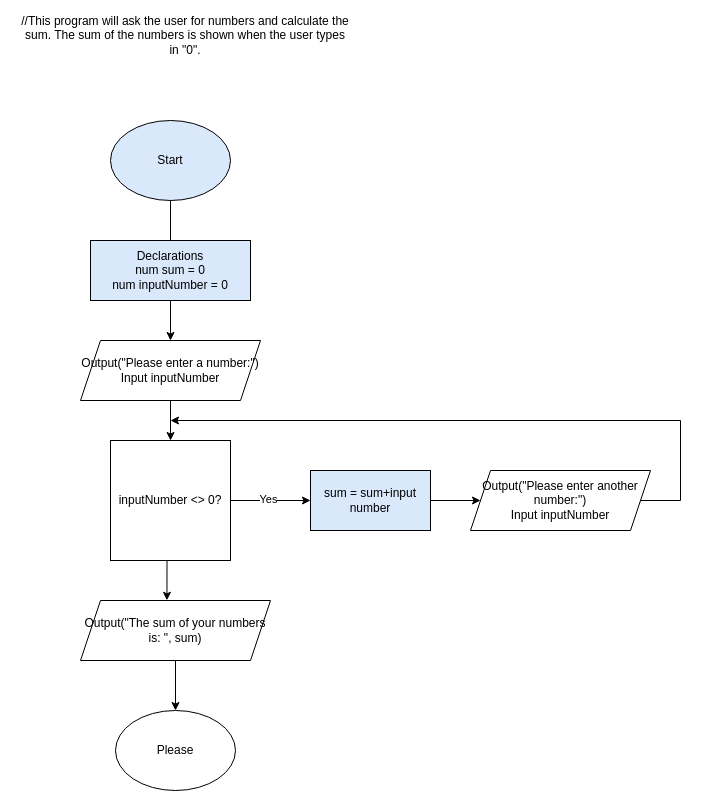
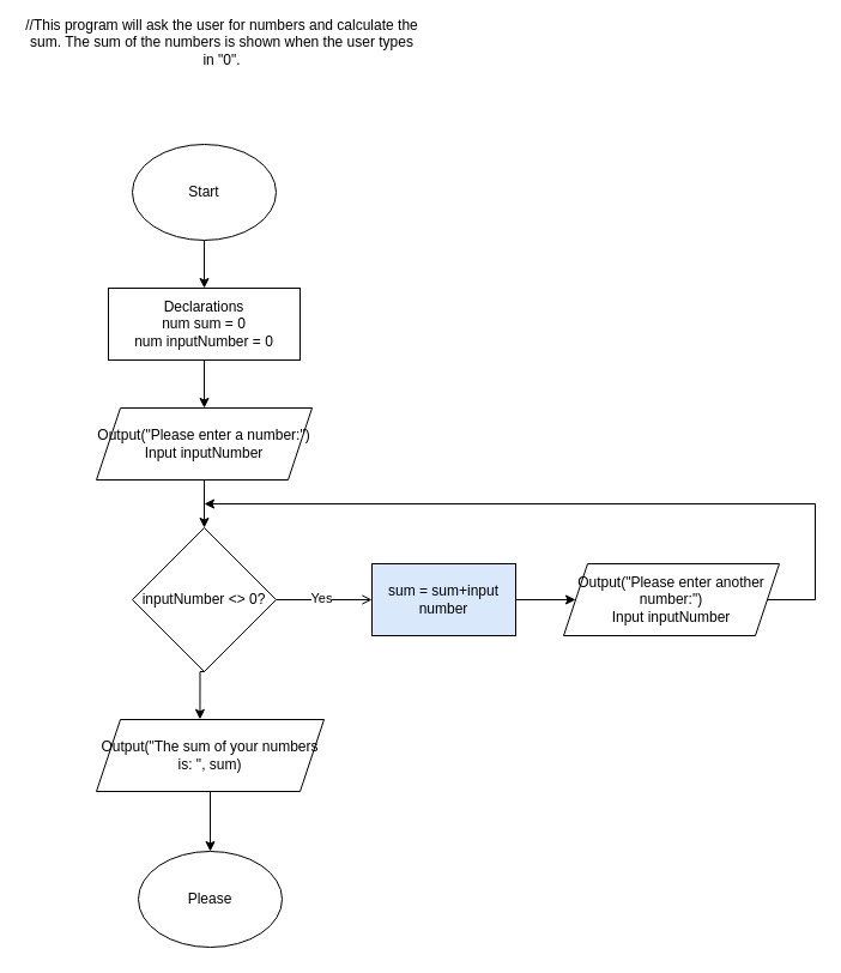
- <mxCell id="4" value="Start" style="ellipse;whiteSpace=wrap;html=1;fillColor=#dae8fc;" vertex="1" parent="1"><mxGeometry x="110" y="120" width="120" height="80" as="geometry" /></mxCell>
+ <mxCell id="4" value="Start" style="ellipse;whiteSpace=wrap;html=1;" vertex="1" parent="1"><mxGeometry x="110" y="120" width="120" height="80" as="geometry" /></mxCell>
- <mxCell id="3" style="edgeStyle=orthogonalEdgeStyle;rounded=0;orthogonalLoop=1;jettySize=auto;html=1;exitX=0.5;exitY=1;exitDx=0;exitDy=0;entryX=0.5;entryY=0;entryDx=0;entryDy=0;endArrow=none;" edge="1" parent="1" source="4" target="6"><mxGeometry relative="1" as="geometry" /></mxCell>
+ <mxCell id="3" style="edgeStyle=orthogonalEdgeStyle;rounded=0;orthogonalLoop=1;jettySize=auto;html=1;exitX=0.5;exitY=1;exitDx=0;exitDy=0;entryX=0.5;entryY=0;entryDx=0;entryDy=0;" edge="1" parent="1" source="4" target="6"><mxGeometry relative="1" as="geometry" /></mxCell>
- <mxCell id="6" value="Declarations&lt;div&gt;num sum = 0&lt;/div&gt;&lt;div&gt;num inputNumber = 0&lt;/div&gt;" style="rounded=0;whiteSpace=wrap;html=1;fillColor=#dae8fc;" vertex="1" parent="1"><mxGeometry x="90" y="240" width="160" height="60" as="geometry" /></mxCell>
+ <mxCell id="6" value="Declarations&lt;div&gt;num sum = 0&lt;/div&gt;&lt;div&gt;num inputNumber = 0&lt;/div&gt;" style="rounded=0;whiteSpace=wrap;html=1;" vertex="1" parent="1"><mxGeometry x="90" y="240" width="160" height="60" as="geometry" /></mxCell>
- <mxCell id="11" value="inputNumber &amp;lt;&amp;gt; 0?" style="whiteSpace=wrap;html=1;rounded=0;" vertex="1" parent="1"><mxGeometry x="110" y="440" width="120" height="120" as="geometry" /></mxCell>
+ <mxCell id="11" value="inputNumber &amp;lt;&amp;gt; 0?" style="rhombus;whiteSpace=wrap;html=1;" vertex="1" parent="1"><mxGeometry x="110" y="440" width="120" height="120" as="geometry" /></mxCell>
- <mxCell id="9" style="edgeStyle=orthogonalEdgeStyle;rounded=0;orthogonalLoop=1;jettySize=auto;html=1;exitX=1;exitY=0.5;exitDx=0;exitDy=0;entryX=0;entryY=0.5;entryDx=0;entryDy=0;" edge="1" parent="1" source="11" target="13"><mxGeometry relative="1" as="geometry" /></mxCell>
+ <mxCell id="9" style="edgeStyle=orthogonalEdgeStyle;rounded=0;orthogonalLoop=1;jettySize=auto;html=1;exitX=1;exitY=0.5;exitDx=0;exitDy=0;entryX=0;entryY=0.5;entryDx=0;entryDy=0;endArrow=open;" edge="1" parent="1" source="11" target="13"><mxGeometry relative="1" as="geometry" /></mxCell>
